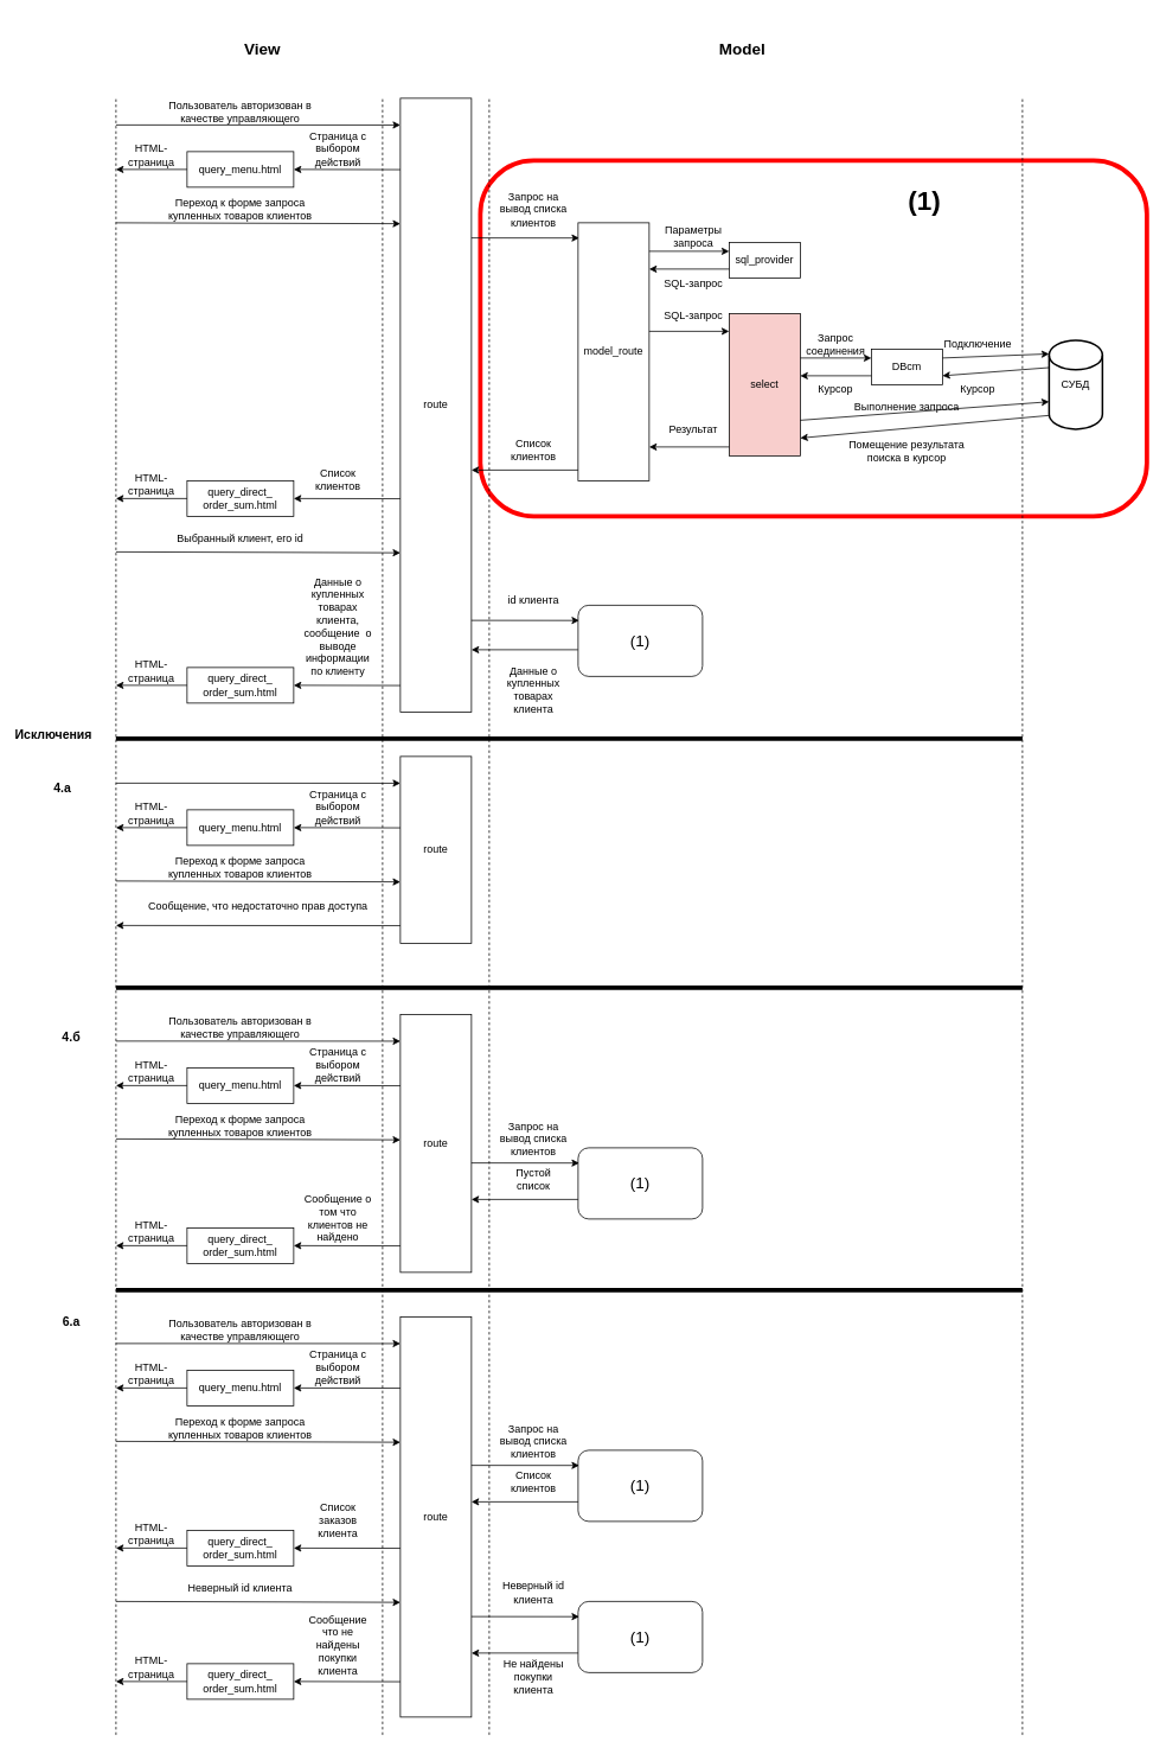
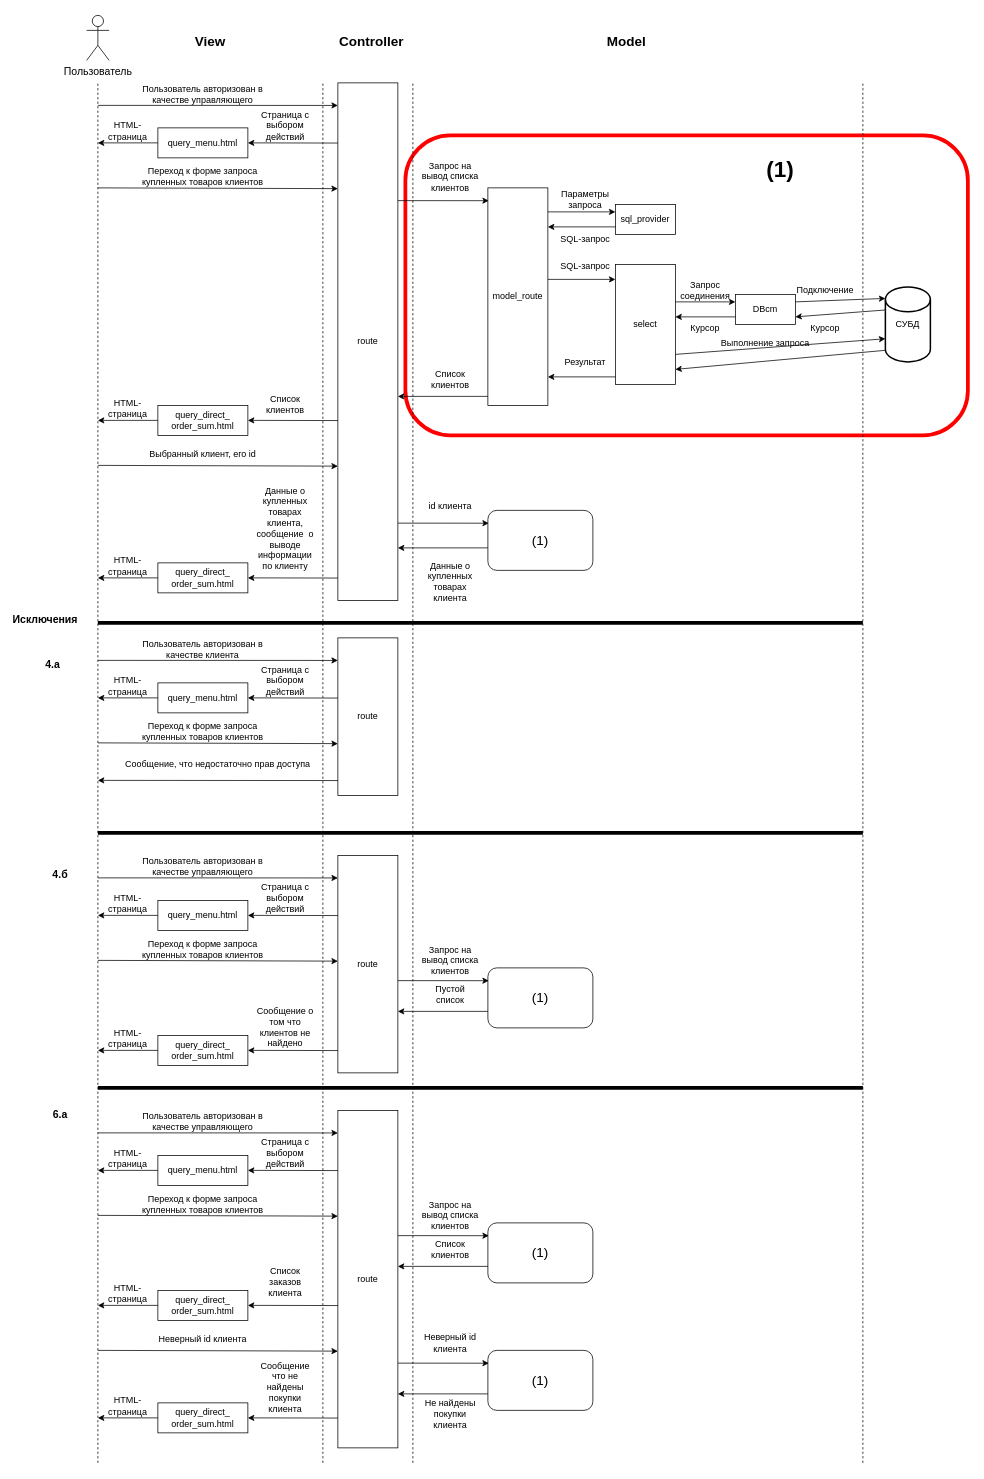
+ <mxCell id="3" value="&lt;font style=&quot;font-size: 14px;&quot;&gt;Пользователь&lt;/font&gt;&lt;div style=&quot;font-size: 14px;&quot;&gt;&lt;br&gt;&lt;/div&gt;" style="shape=umlActor;verticalLabelPosition=bottom;verticalAlign=top;html=1;outlineConnect=0;" parent="1" vertex="1"><mxGeometry x="115" y="20" width="30" height="60" as="geometry" /></mxCell>
- <mxCell id="16" value="View" style="text;html=1;align=center;verticalAlign=middle;whiteSpace=wrap;rounded=0;fontSize=18;fontStyle=1" parent="1" vertex="1"><mxGeometry x="200" y="40" width="190" height="30" as="geometry" /></mxCell>
+ <mxCell id="16" value="View" style="text;html=1;align=center;verticalAlign=middle;whiteSpace=wrap;rounded=0;fontSize=18;fontStyle=1" parent="1" vertex="1"><mxGeometry x="185" y="40" width="190" height="30" as="geometry" /></mxCell>
+ <mxCell id="17" value="Controller" style="text;html=1;align=center;verticalAlign=middle;whiteSpace=wrap;rounded=0;fontSize=18;fontStyle=1" parent="1" vertex="1"><mxGeometry x="400" y="40" width="190" height="30" as="geometry" /></mxCell>
- <mxCell id="27" value="select" style="rounded=0;whiteSpace=wrap;html=1;fillColor=#f8cecc;" parent="1" vertex="1"><mxGeometry x="820" y="352" width="80" height="160" as="geometry" /></mxCell>
+ <mxCell id="27" value="select" style="rounded=0;whiteSpace=wrap;html=1;" parent="1" vertex="1"><mxGeometry x="820" y="352" width="80" height="160" as="geometry" /></mxCell>
- <mxCell id="48" value="Помещение результата поиска в курсор" style="text;html=1;align=center;verticalAlign=middle;whiteSpace=wrap;rounded=0;" parent="1" vertex="1"><mxGeometry x="950" y="492" width="140" height="30" as="geometry" /></mxCell>
+ <mxCell id="73" value="Пользователь авторизован в качестве клиента" style="text;html=1;align=center;verticalAlign=middle;whiteSpace=wrap;rounded=0;" parent="1" vertex="1"><mxGeometry x="170" y="850" width="200" height="30" as="geometry" /></mxCell>
